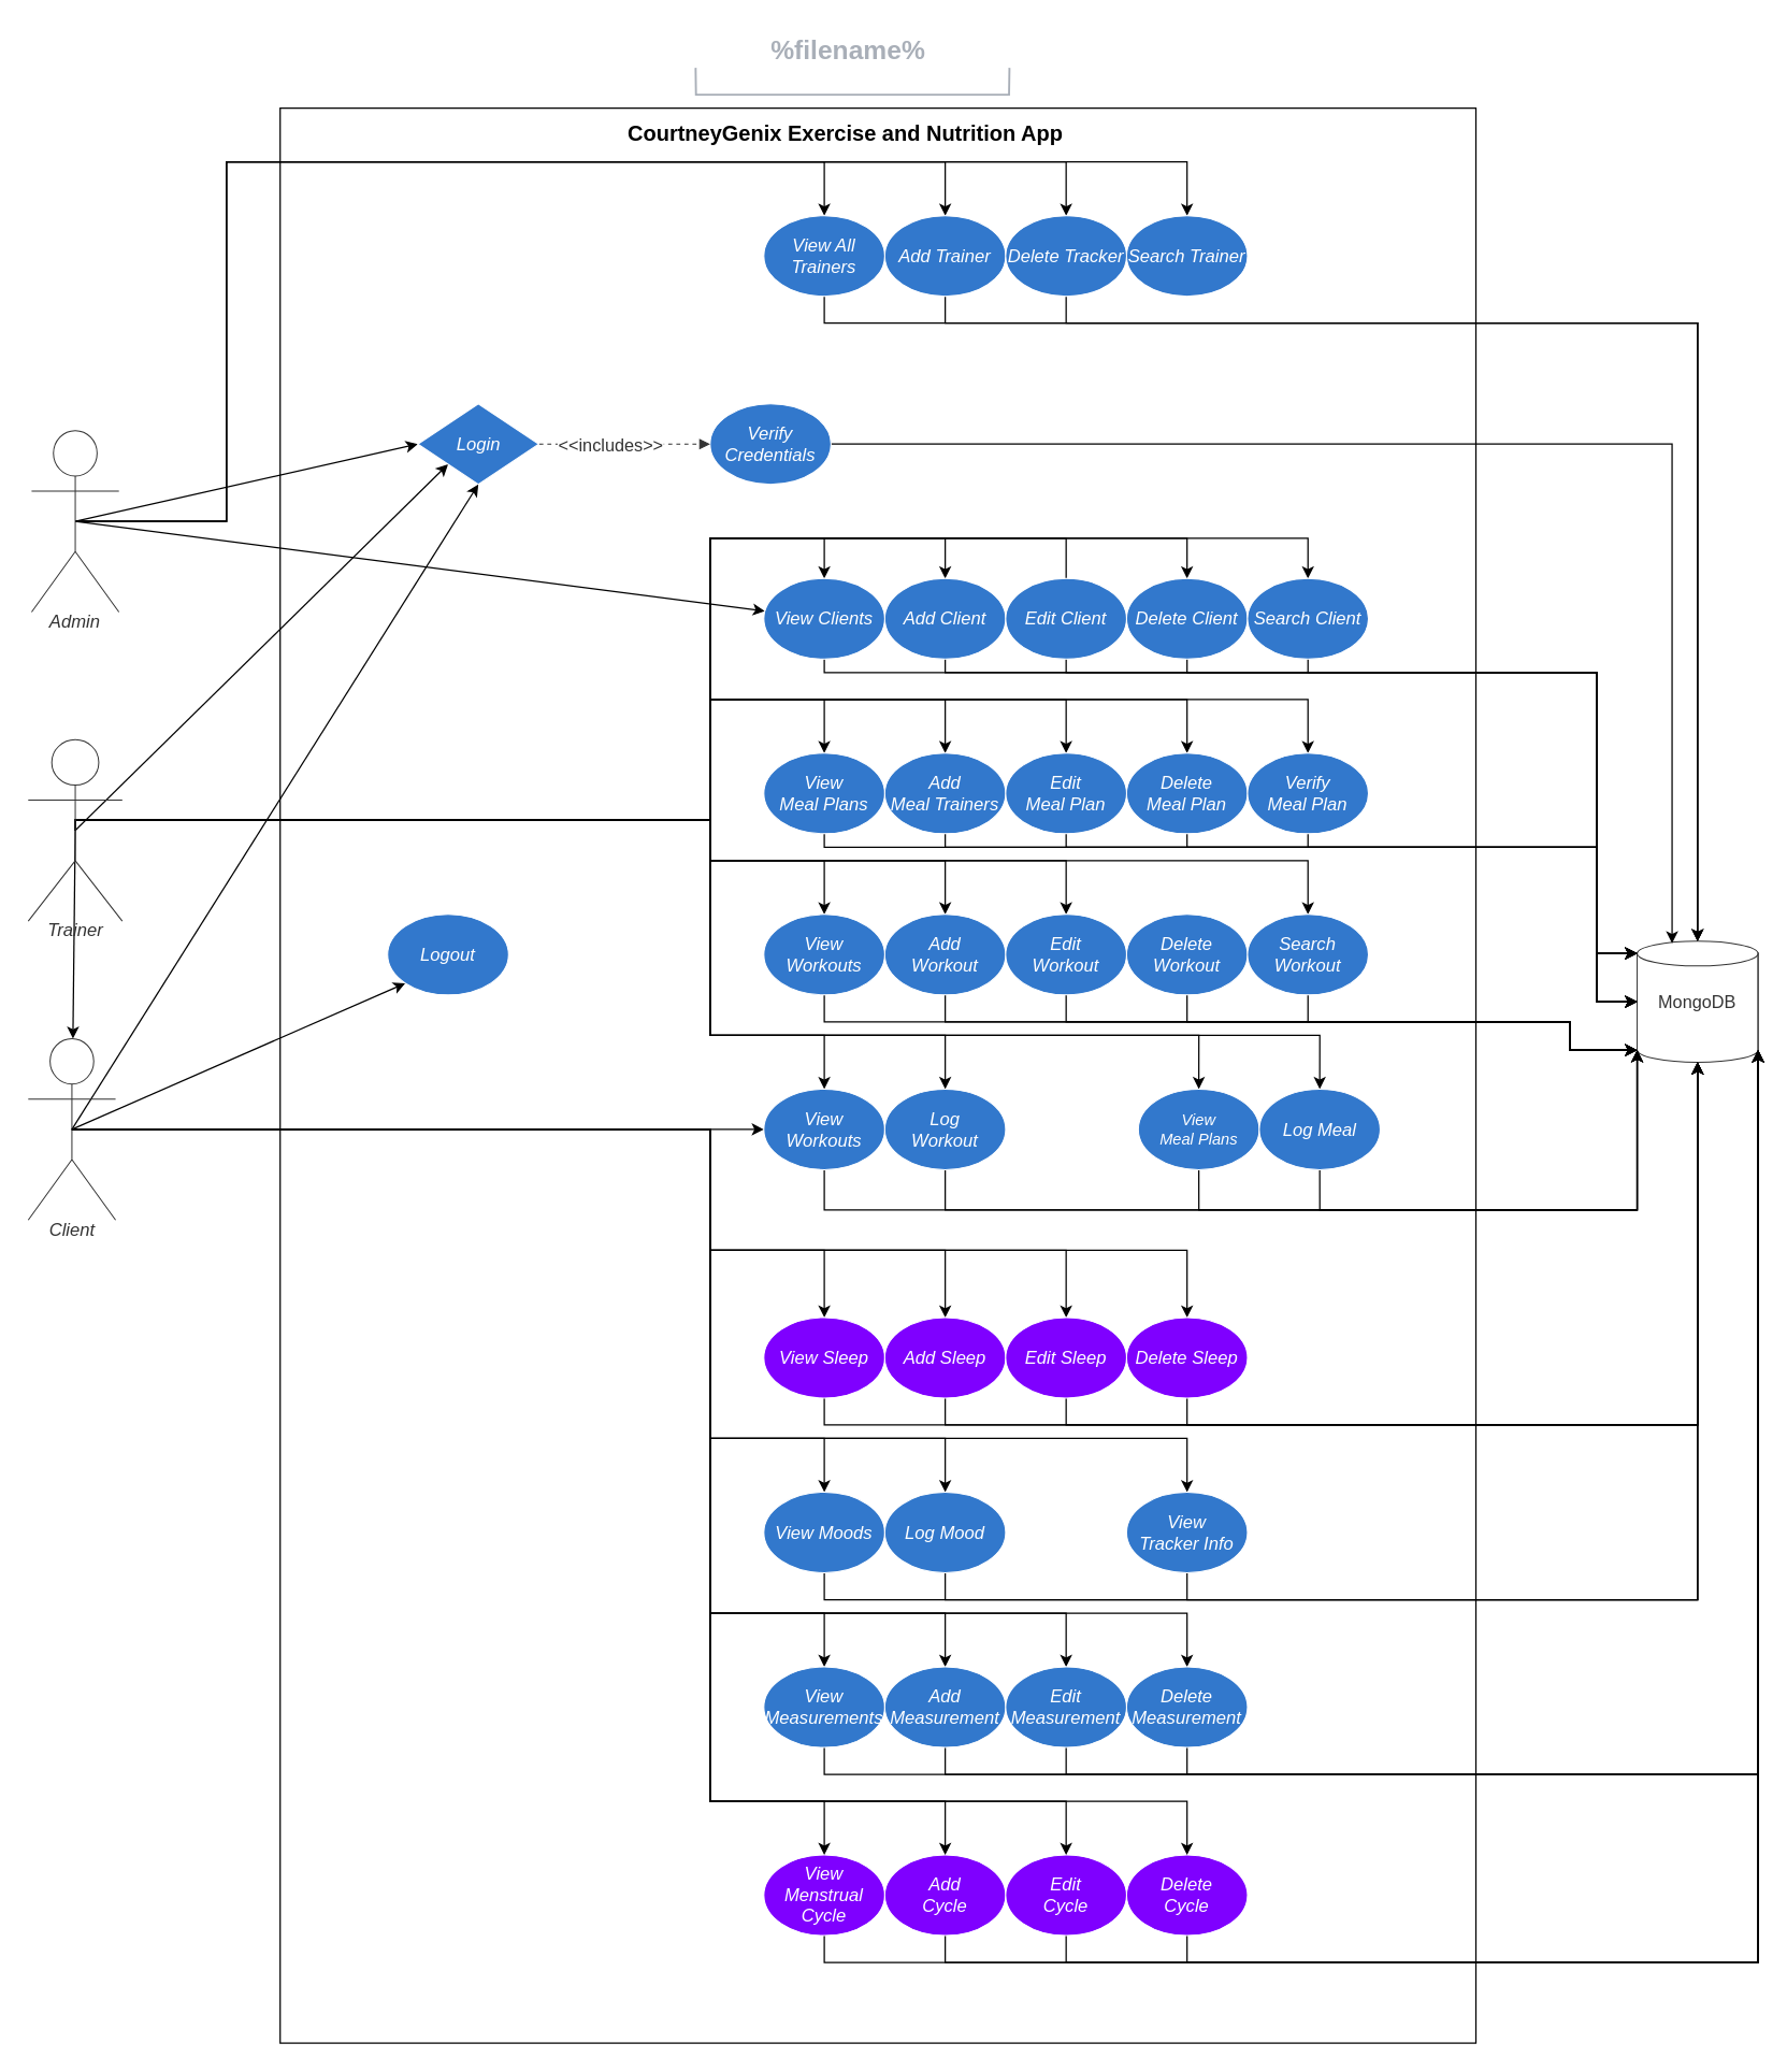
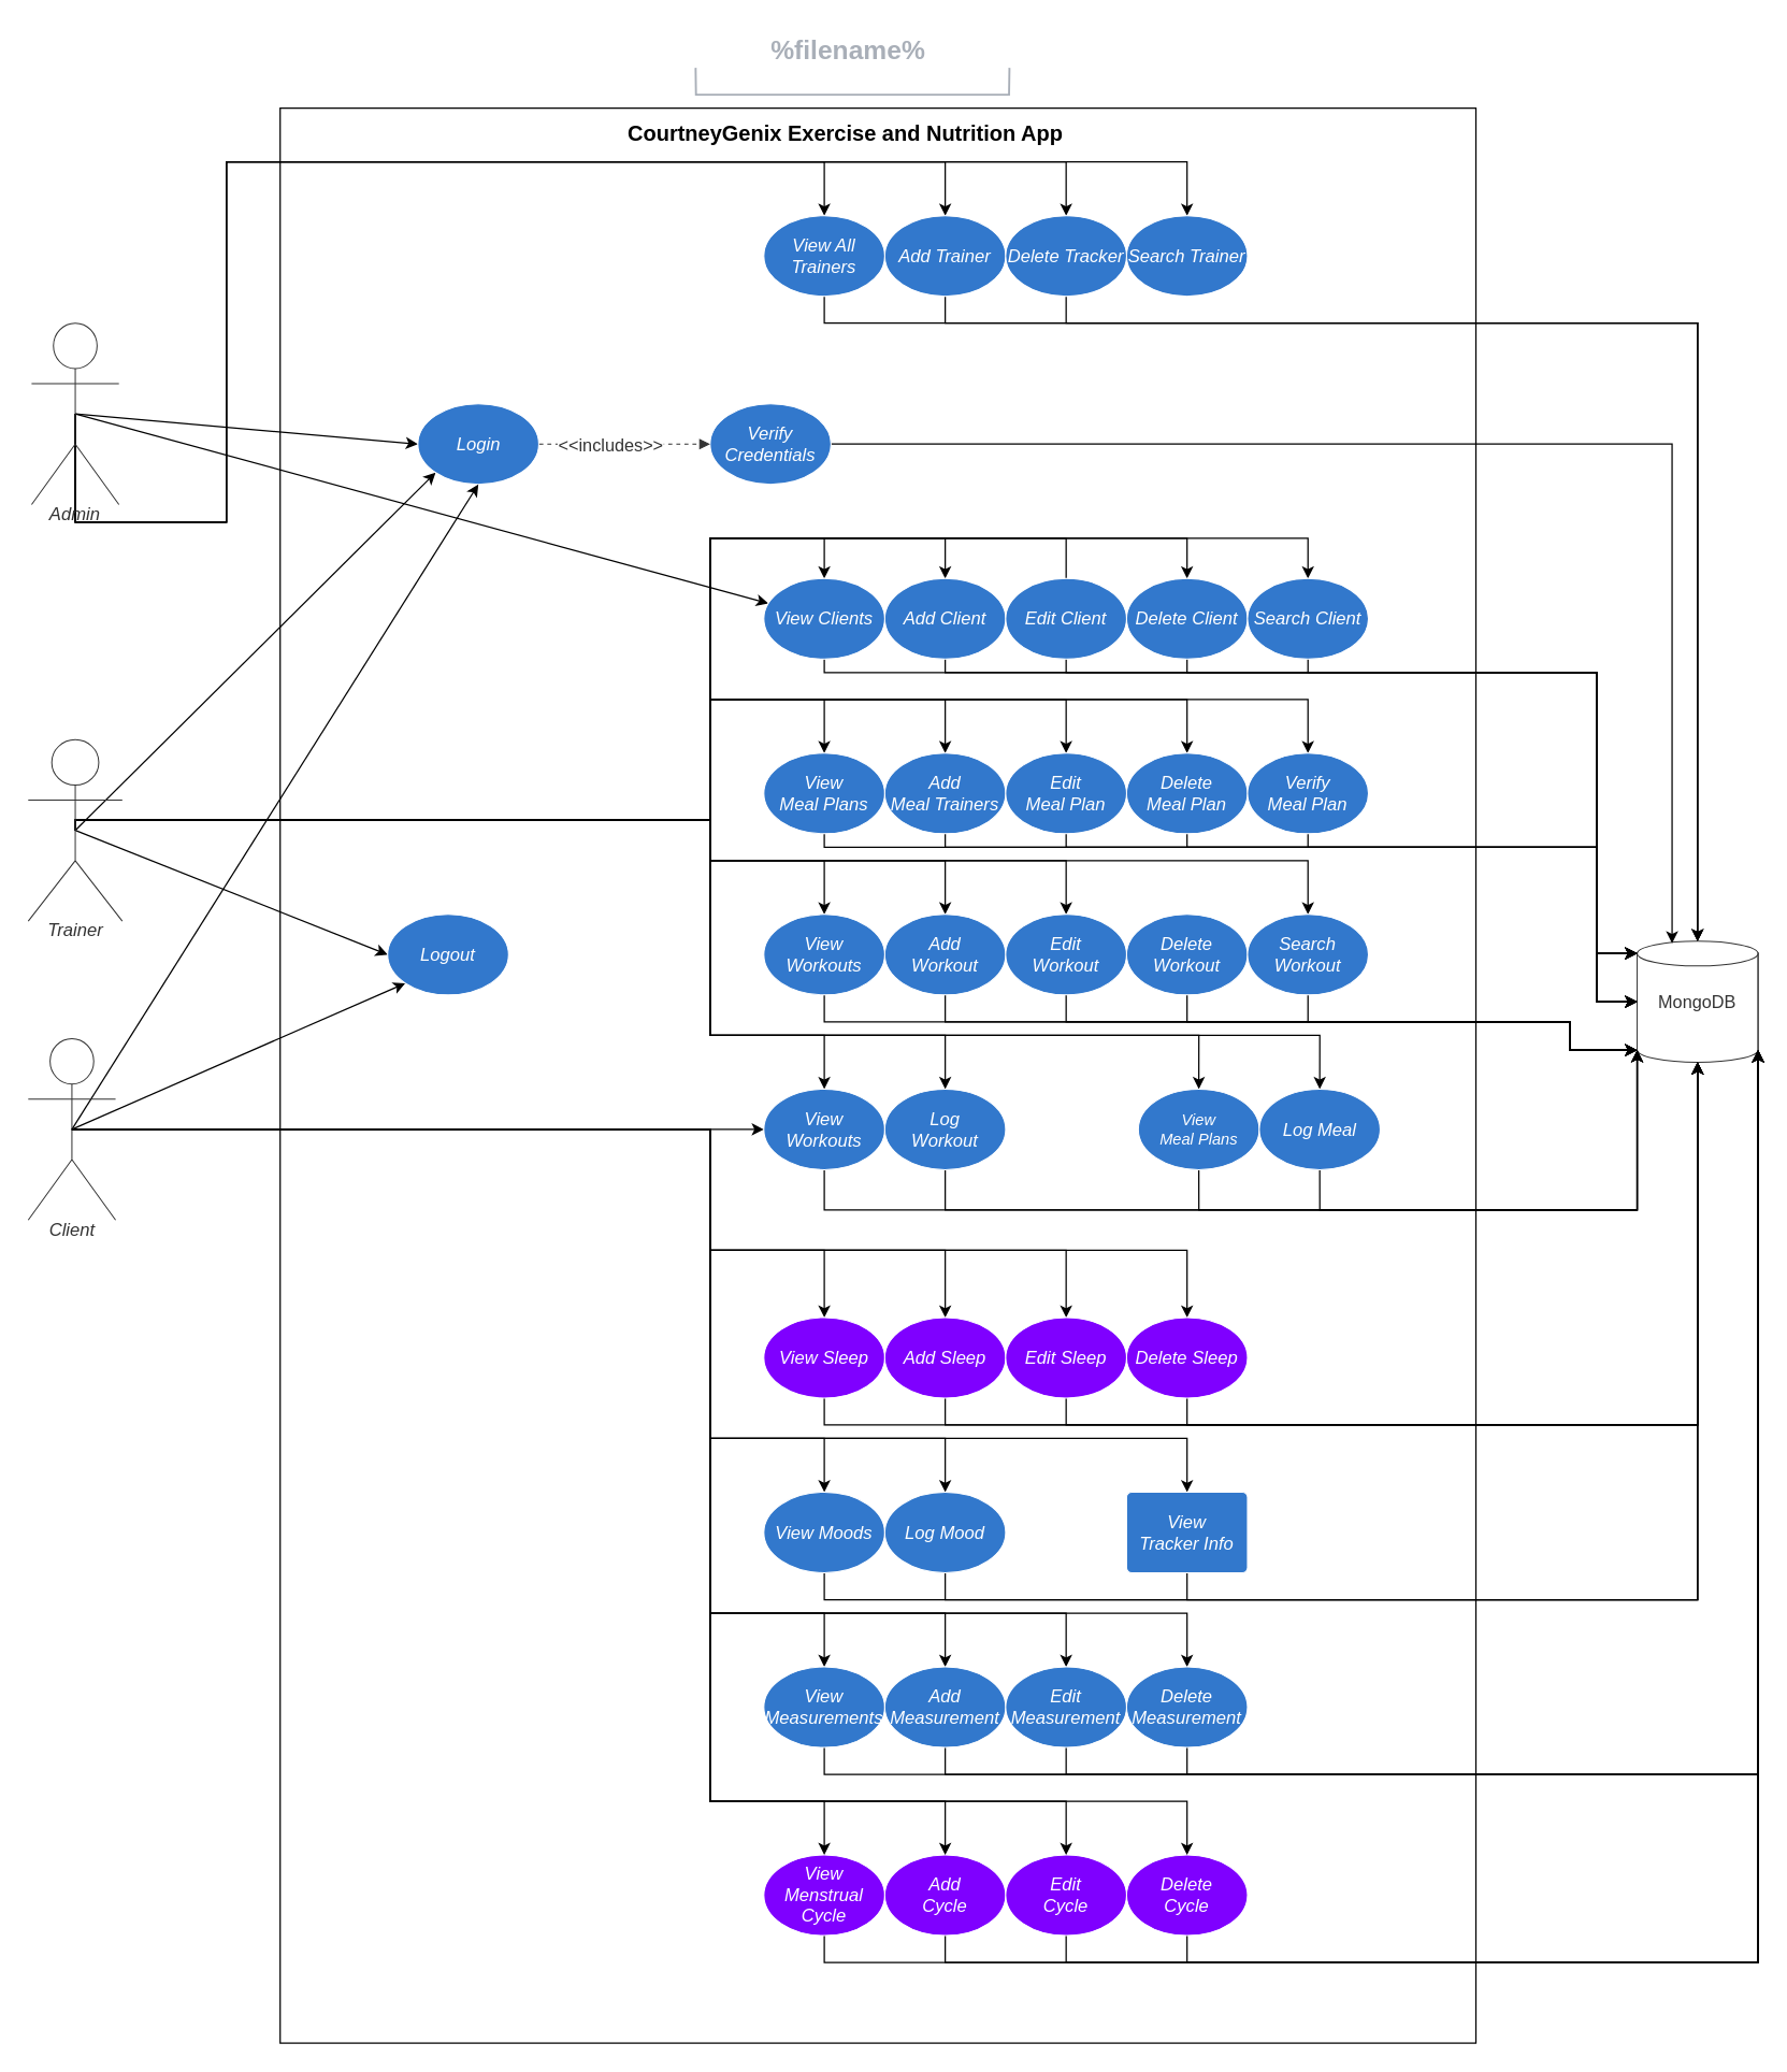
- <mxCell id="31" value="Login" style="rhombus;html=1;overflow=block;blockSpacing=1;whiteSpace=wrap;whiteSpace=wrap;fontSize=13.3;fontColor=#ffffff;fontStyle=2;align=center;spacing=0;verticalAlign=middle;strokeColor=#ffffff;strokeOpacity=100;fillOpacity=100;absoluteArcSize=1;arcSize=7.5;fillColor=#3278cc;strokeWidth=0.8;" vertex="1" parent="1"><mxGeometry x="310.5" y="300" width="90" height="60" as="geometry" /></mxCell>
+ <mxCell id="31" value="Login" style="html=1;overflow=block;blockSpacing=1;whiteSpace=wrap;ellipse;whiteSpace=wrap;fontSize=13.3;fontColor=#ffffff;fontStyle=2;align=center;spacing=0;verticalAlign=middle;strokeColor=#ffffff;strokeOpacity=100;fillOpacity=100;rounded=1;absoluteArcSize=1;arcSize=7.5;fillColor=#3278cc;strokeWidth=0.8;" vertex="1" parent="1"><mxGeometry x="310.5" y="300" width="90" height="60" as="geometry" /></mxCell>
- <mxCell id="9" value="Admin" style="html=1;overflow=block;blockSpacing=1;whiteSpace=wrap;shape=umlActor;labelPosition=center;verticalLabelPosition=bottom;verticalAlign=top;whiteSpace=nowrap;whiteSpace=wrap;fontSize=13.3;fontColor=#333333;fontStyle=2;spacing=0;strokeColor=#333333;strokeOpacity=100;rounded=1;absoluteArcSize=1;arcSize=7.5;fillColor=#ffffff;strokeWidth=0.8;" vertex="1" parent="1"><mxGeometry x="23" y="320" width="65" height="135" as="geometry" /></mxCell>
+ <mxCell id="9" value="Admin" style="html=1;overflow=block;blockSpacing=1;whiteSpace=wrap;shape=umlActor;labelPosition=center;verticalLabelPosition=bottom;verticalAlign=top;whiteSpace=nowrap;whiteSpace=wrap;fontSize=13.3;fontColor=#333333;fontStyle=2;spacing=0;strokeColor=#333333;strokeOpacity=100;rounded=1;absoluteArcSize=1;arcSize=7.5;fillColor=#ffffff;strokeWidth=0.8;" vertex="1" parent="1"><mxGeometry x="23" y="240" width="65" height="135" as="geometry" /></mxCell>
- <mxCell id="28" style="edgeStyle=none;rounded=0;orthogonalLoop=1;jettySize=auto;html=1;exitX=0.5;exitY=0.5;exitDx=0;exitDy=0;exitPerimeter=0;fontFamily=Helvetica;fontSize=16;" edge="1" parent="1" source="30" target="49"><mxGeometry relative="1" as="geometry" /></mxCell>
+ <mxCell id="28" style="edgeStyle=none;rounded=0;orthogonalLoop=1;jettySize=auto;html=1;exitX=0.5;exitY=0.5;exitDx=0;exitDy=0;exitPerimeter=0;entryX=0;entryY=0.5;entryDx=0;entryDy=0;fontFamily=Helvetica;fontSize=16;" edge="1" parent="1" source="30" target="135"><mxGeometry relative="1" as="geometry" /></mxCell>
- <mxCell id="86" value="View &lt;br&gt;Tracker Info" style="html=1;overflow=block;blockSpacing=1;whiteSpace=wrap;ellipse;whiteSpace=wrap;fontSize=13.3;fontColor=#ffffff;fontStyle=2;align=center;spacing=0;verticalAlign=middle;strokeColor=#ffffff;strokeOpacity=100;fillOpacity=100;rounded=1;absoluteArcSize=1;arcSize=7.5;fillColor=#3278cc;strokeWidth=0.8;" vertex="1" parent="1"><mxGeometry x="838" y="1110" width="90" height="60" as="geometry" /></mxCell>
+ <mxCell id="86" value="View &lt;br&gt;Tracker Info" style="html=1;overflow=block;blockSpacing=1;whiteSpace=wrap;whiteSpace=wrap;fontSize=13.3;fontColor=#ffffff;fontStyle=2;align=center;spacing=0;verticalAlign=middle;strokeColor=#ffffff;strokeOpacity=100;fillOpacity=100;absoluteArcSize=1;arcSize=7.5;fillColor=#3278cc;strokeWidth=0.8;rounded=1;" vertex="1" parent="1"><mxGeometry x="838" y="1110" width="90" height="60" as="geometry" /></mxCell>
